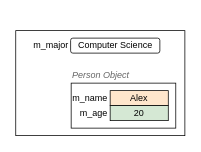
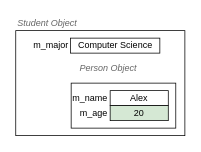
+ <mxCell id="8" value="Student Object" style="text;html=1;strokeColor=none;fillColor=none;align=left;verticalAlign=middle;whiteSpace=wrap;rounded=0;fontStyle=2;fontColor=#666666;" parent="1" vertex="1"><mxGeometry x="20.5" y="20" width="105.5" height="20" as="geometry" /></mxCell>
- <mxCell id="10" value="Computer Science" style="whiteSpace=wrap;html=1;align=center;rounded=1;" parent="1" vertex="1"><mxGeometry x="93.63" y="50" width="119" height="20" as="geometry" /></mxCell>
+ <mxCell id="10" value="Computer Science" style="rounded=0;whiteSpace=wrap;html=1;align=center;" parent="1" vertex="1"><mxGeometry x="93.63" y="50" width="119" height="20" as="geometry" /></mxCell>
- <mxCell id="9" value="Person Object" style="text;html=1;strokeColor=none;fillColor=none;align=left;verticalAlign=middle;whiteSpace=wrap;rounded=0;fontStyle=2;fontColor=#666666;" parent="1" vertex="1"><mxGeometry x="94.38" y="90" width="105.5" height="20" as="geometry" /></mxCell>
+ <mxCell id="9" value="Person Object" style="text;html=1;strokeColor=none;fillColor=none;align=left;verticalAlign=middle;whiteSpace=wrap;rounded=0;fontStyle=2;fontColor=#666666;" parent="1" vertex="1"><mxGeometry x="104.38" y="80" width="105.5" height="20" as="geometry" /></mxCell>
- <mxCell id="4" value="Alex" style="rounded=0;whiteSpace=wrap;html=1;align=center;fillColor=#ffe6cc;" parent="1" vertex="1"><mxGeometry x="146.38" y="120" width="77.5" height="20" as="geometry" /></mxCell>
+ <mxCell id="4" value="Alex" style="rounded=0;whiteSpace=wrap;html=1;align=center;" parent="1" vertex="1"><mxGeometry x="146.38" y="120" width="77.5" height="20" as="geometry" /></mxCell>
